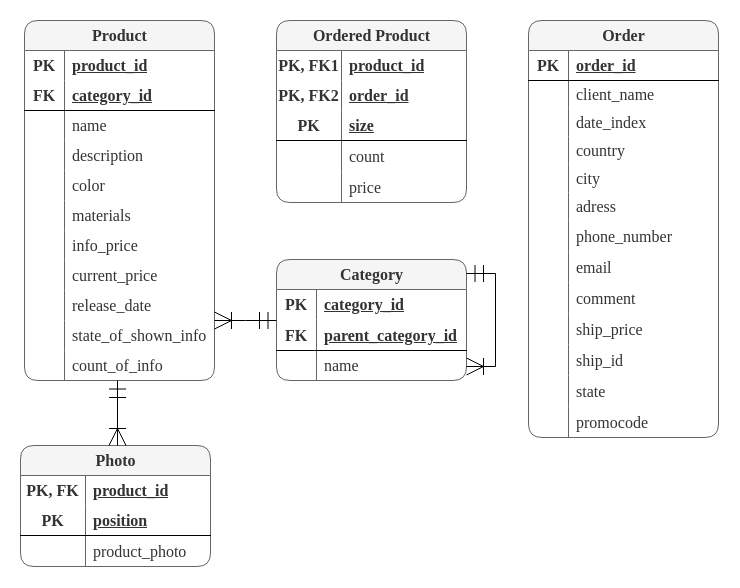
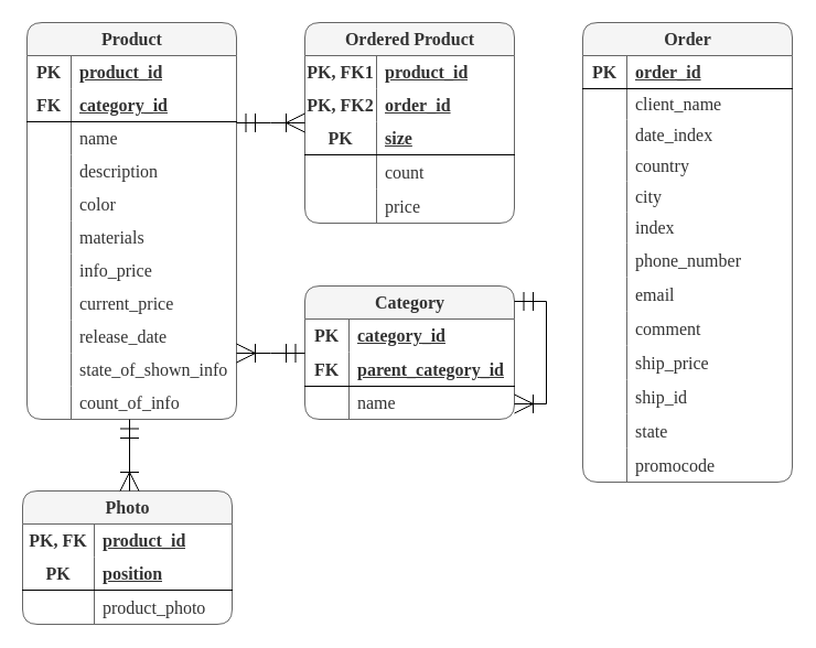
+ <mxCell id="114" value="" style="fontSize=12;html=1;endArrow=ERoneToMany;startArrow=ERmandOne;rounded=0;fontFamily=Times New Roman;fontColor=#333333;startSize=15;strokeWidth=1;endSize=15;edgeStyle=elbowEdgeStyle;elbow=vertical;" parent="1" source="2" target="96" edge="1"><mxGeometry width="100" height="100" relative="1" as="geometry"><mxPoint x="538" y="121" as="sourcePoint" /><mxPoint x="476" y="121" as="targetPoint" /></mxGeometry></mxCell>
- <mxCell id="74" value="adress" style="shape=partialRectangle;html=1;whiteSpace=wrap;connectable=0;fillColor=none;top=0;left=0;bottom=0;right=0;align=left;spacingLeft=6;overflow=hidden;rounded=0;sketch=0;fontFamily=Times New Roman;fontSize=16;fontColor=#333333;startSize=30;" parent="72" vertex="1"><mxGeometry x="40" width="150" height="28" as="geometry"><mxRectangle width="150" height="28" as="alternateBounds" /></mxGeometry></mxCell>
+ <mxCell id="74" value="index" style="shape=partialRectangle;html=1;whiteSpace=wrap;connectable=0;fillColor=none;top=0;left=0;bottom=0;right=0;align=left;spacingLeft=6;overflow=hidden;rounded=0;sketch=0;fontFamily=Times New Roman;fontSize=16;fontColor=#333333;startSize=30;" parent="72" vertex="1"><mxGeometry x="40" width="150" height="28" as="geometry"><mxRectangle width="150" height="28" as="alternateBounds" /></mxGeometry></mxCell>
